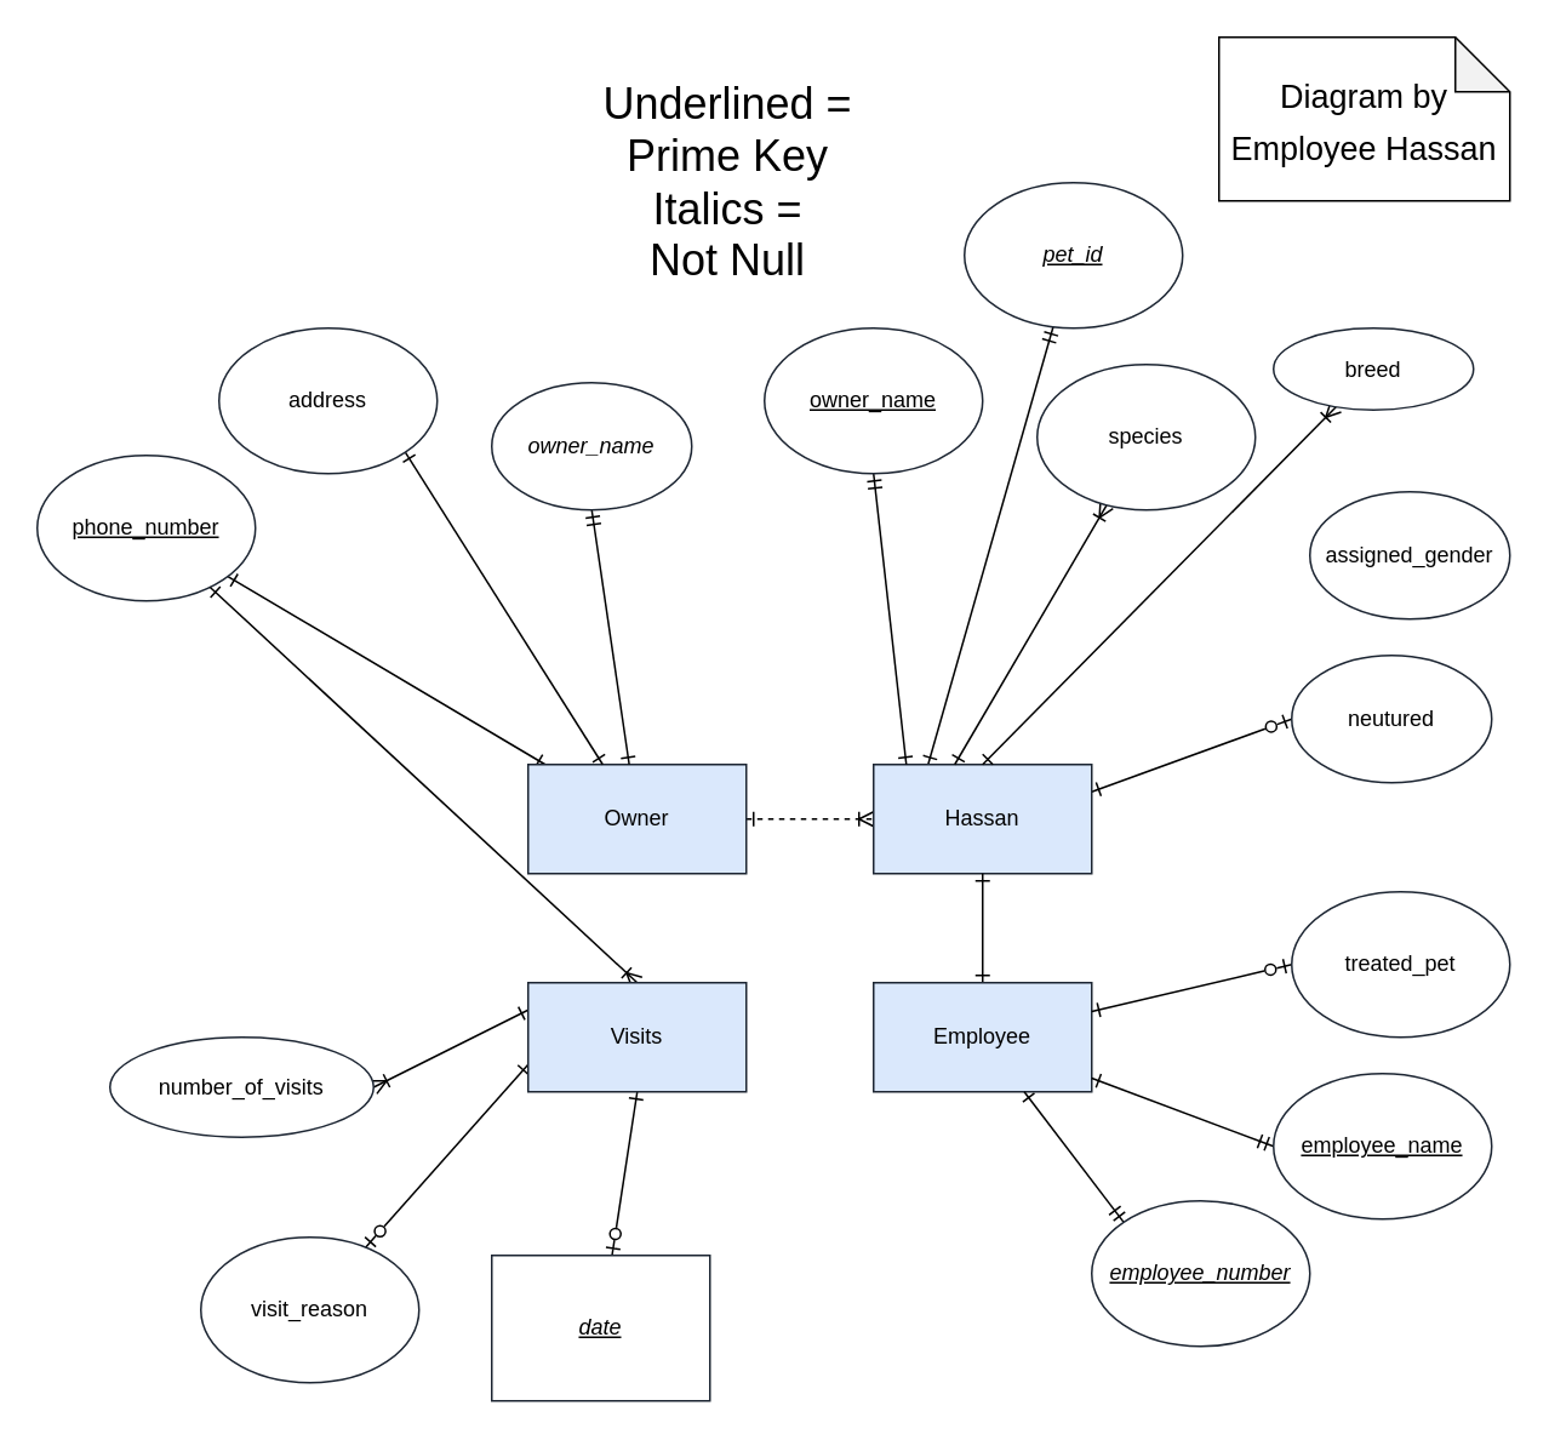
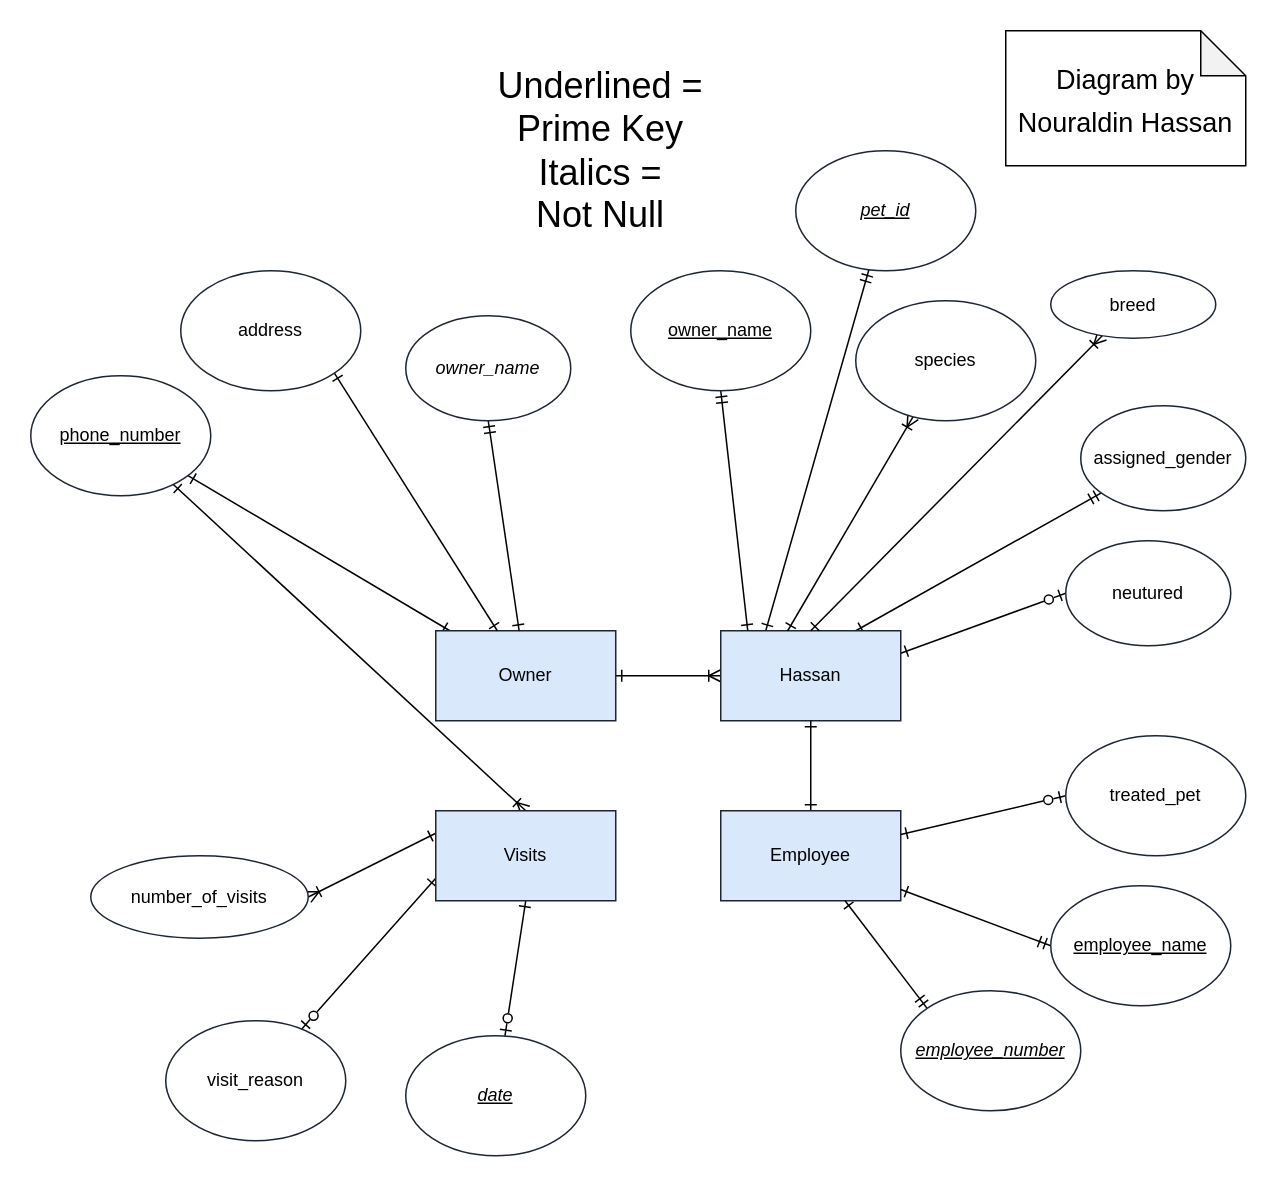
- <mxCell id="24" value="&lt;font style=&quot;font-size: 18px;&quot;&gt;Diagram by&lt;br&gt;Employee Hassan&lt;/font&gt;" style="shape=note;whiteSpace=wrap;html=1;backgroundOutline=1;darkOpacity=0.05;fontSize=24;" vertex="1" parent="1"><mxGeometry x="670" width="160" height="90" as="geometry" y="20" /></mxCell>
+ <mxCell id="24" value="&lt;font style=&quot;font-size: 18px;&quot;&gt;Diagram by&lt;br&gt;Nouraldin Hassan&lt;/font&gt;" style="shape=note;whiteSpace=wrap;html=1;backgroundOutline=1;darkOpacity=0.05;fontSize=24;" vertex="1" parent="1"><mxGeometry x="670" width="160" height="90" as="geometry" y="20" /></mxCell>
+ <mxCell id="11" style="edgeStyle=none;rounded=0;orthogonalLoop=1;jettySize=auto;html=1;exitX=0.75;exitY=0;exitDx=0;exitDy=0;endArrow=ERmandOne;endFill=0;startArrow=ERone;startFill=0;" parent="1" source="13" target="19" edge="1"><mxGeometry relative="1" as="geometry" /></mxCell>
- <mxCell id="3" style="edgeStyle=none;rounded=0;orthogonalLoop=1;jettySize=auto;html=1;exitX=1;exitY=0.5;exitDx=0;exitDy=0;entryX=0;entryY=0.5;entryDx=0;entryDy=0;fontSize=24;startArrow=ERone;startFill=0;endArrow=ERoneToMany;endFill=0;dashed=1;" edge="1" parent="1" source="4" target="13"><mxGeometry relative="1" as="geometry" /></mxCell>
+ <mxCell id="3" style="edgeStyle=none;rounded=0;orthogonalLoop=1;jettySize=auto;html=1;exitX=1;exitY=0.5;exitDx=0;exitDy=0;entryX=0;entryY=0.5;entryDx=0;entryDy=0;fontSize=24;startArrow=ERone;startFill=0;endArrow=ERoneToMany;endFill=0;" edge="1" parent="1" source="4" target="13"><mxGeometry relative="1" as="geometry" /></mxCell>
- <mxCell id="38" value="date" style="whiteSpace=wrap;html=1;strokeColor=#1D2633;fontStyle=6;rounded=0;" vertex="1" parent="1"><mxGeometry x="270" y="690" width="120" height="80" as="geometry" /></mxCell>
+ <mxCell id="38" value="date" style="ellipse;whiteSpace=wrap;html=1;strokeColor=#1D2633;fontStyle=6" vertex="1" parent="1"><mxGeometry x="270" y="690" width="120" height="80" as="geometry" /></mxCell>
